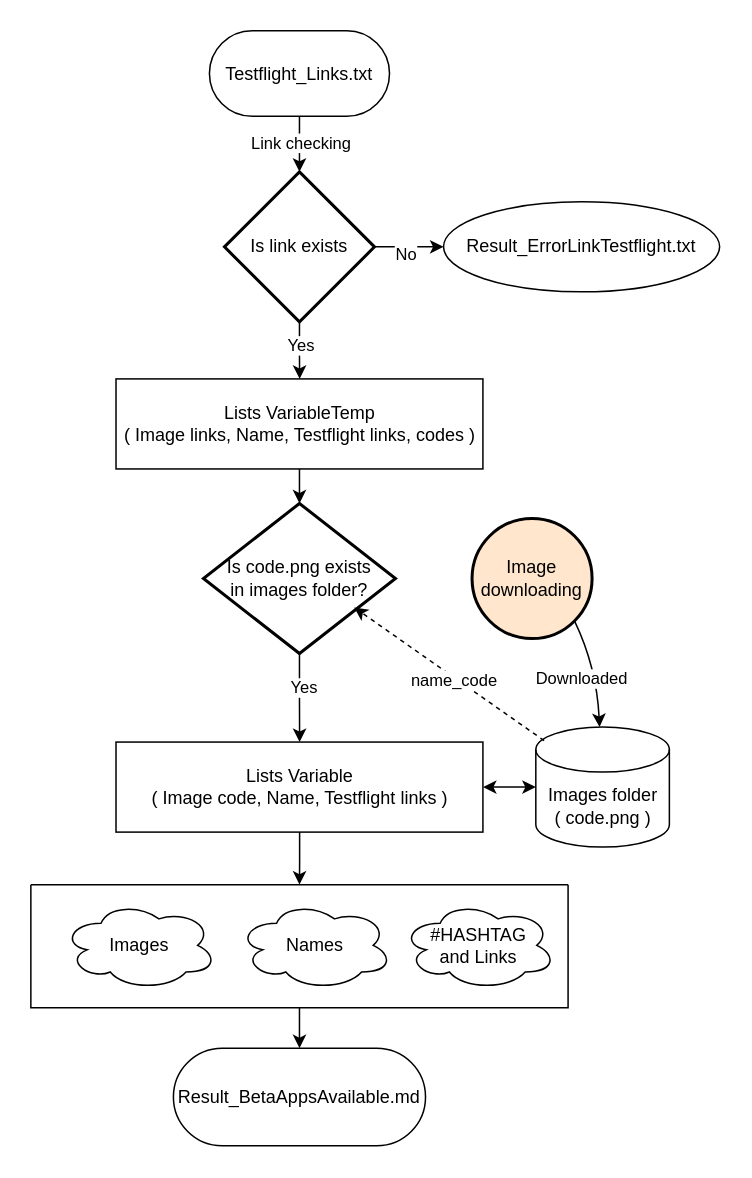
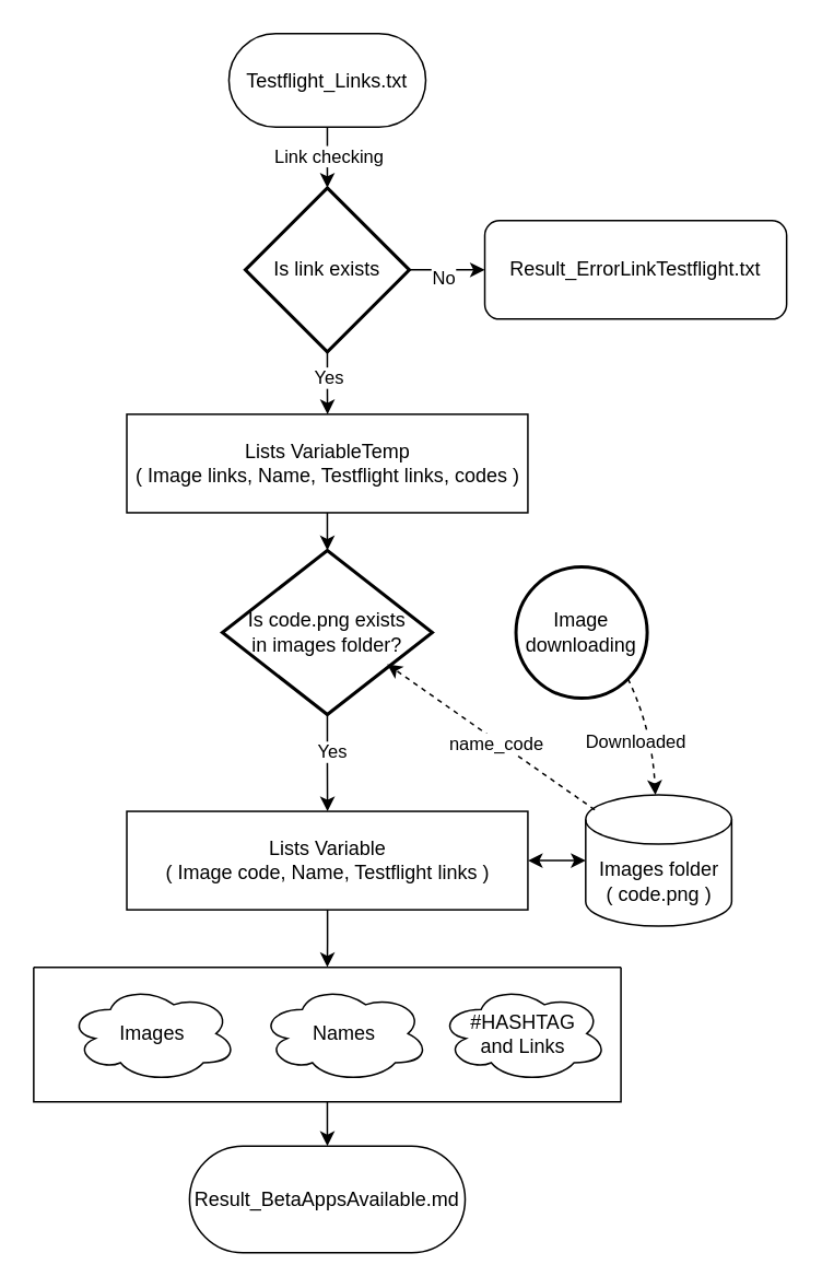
- <mxCell id="16" value="Result_ErrorLinkTestflight.txt" style="ellipse;whiteSpace=wrap;html=1;" parent="1" vertex="1"><mxGeometry x="295" y="134" width="184" height="60" as="geometry" /></mxCell>
+ <mxCell id="16" value="Result_ErrorLinkTestflight.txt" style="rounded=1;whiteSpace=wrap;html=1;" parent="1" vertex="1"><mxGeometry x="295" y="134" width="184" height="60" as="geometry" /></mxCell>
- <mxCell id="26" value="Image downloading" style="ellipse;whiteSpace=wrap;html=1;strokeWidth=2;fillColor=#ffe6cc;" parent="1" vertex="1"><mxGeometry x="314" y="345" width="80" height="80" as="geometry" /></mxCell>
+ <mxCell id="26" value="Image downloading" style="ellipse;whiteSpace=wrap;html=1;strokeWidth=2;" parent="1" vertex="1"><mxGeometry x="314" y="345" width="80" height="80" as="geometry" /></mxCell>
- <mxCell id="27" value="" style="curved=1;endArrow=classic;html=1;rounded=0;exitX=1;exitY=1;exitDx=0;exitDy=0;" parent="1" source="26" target="19" edge="1"><mxGeometry width="50" height="50" relative="1" as="geometry"><mxPoint x="51" y="442" as="sourcePoint" /><mxPoint x="101" y="392" as="targetPoint" /><Array as="points"><mxPoint x="397" y="444" /></Array></mxGeometry></mxCell>
+ <mxCell id="27" value="" style="curved=1;endArrow=classic;html=1;rounded=0;exitX=1;exitY=1;exitDx=0;exitDy=0;dashed=1;" parent="1" source="26" target="19" edge="1"><mxGeometry width="50" height="50" relative="1" as="geometry"><mxPoint x="51" y="442" as="sourcePoint" /><mxPoint x="101" y="392" as="targetPoint" /><Array as="points"><mxPoint x="397" y="444" /></Array></mxGeometry></mxCell>
